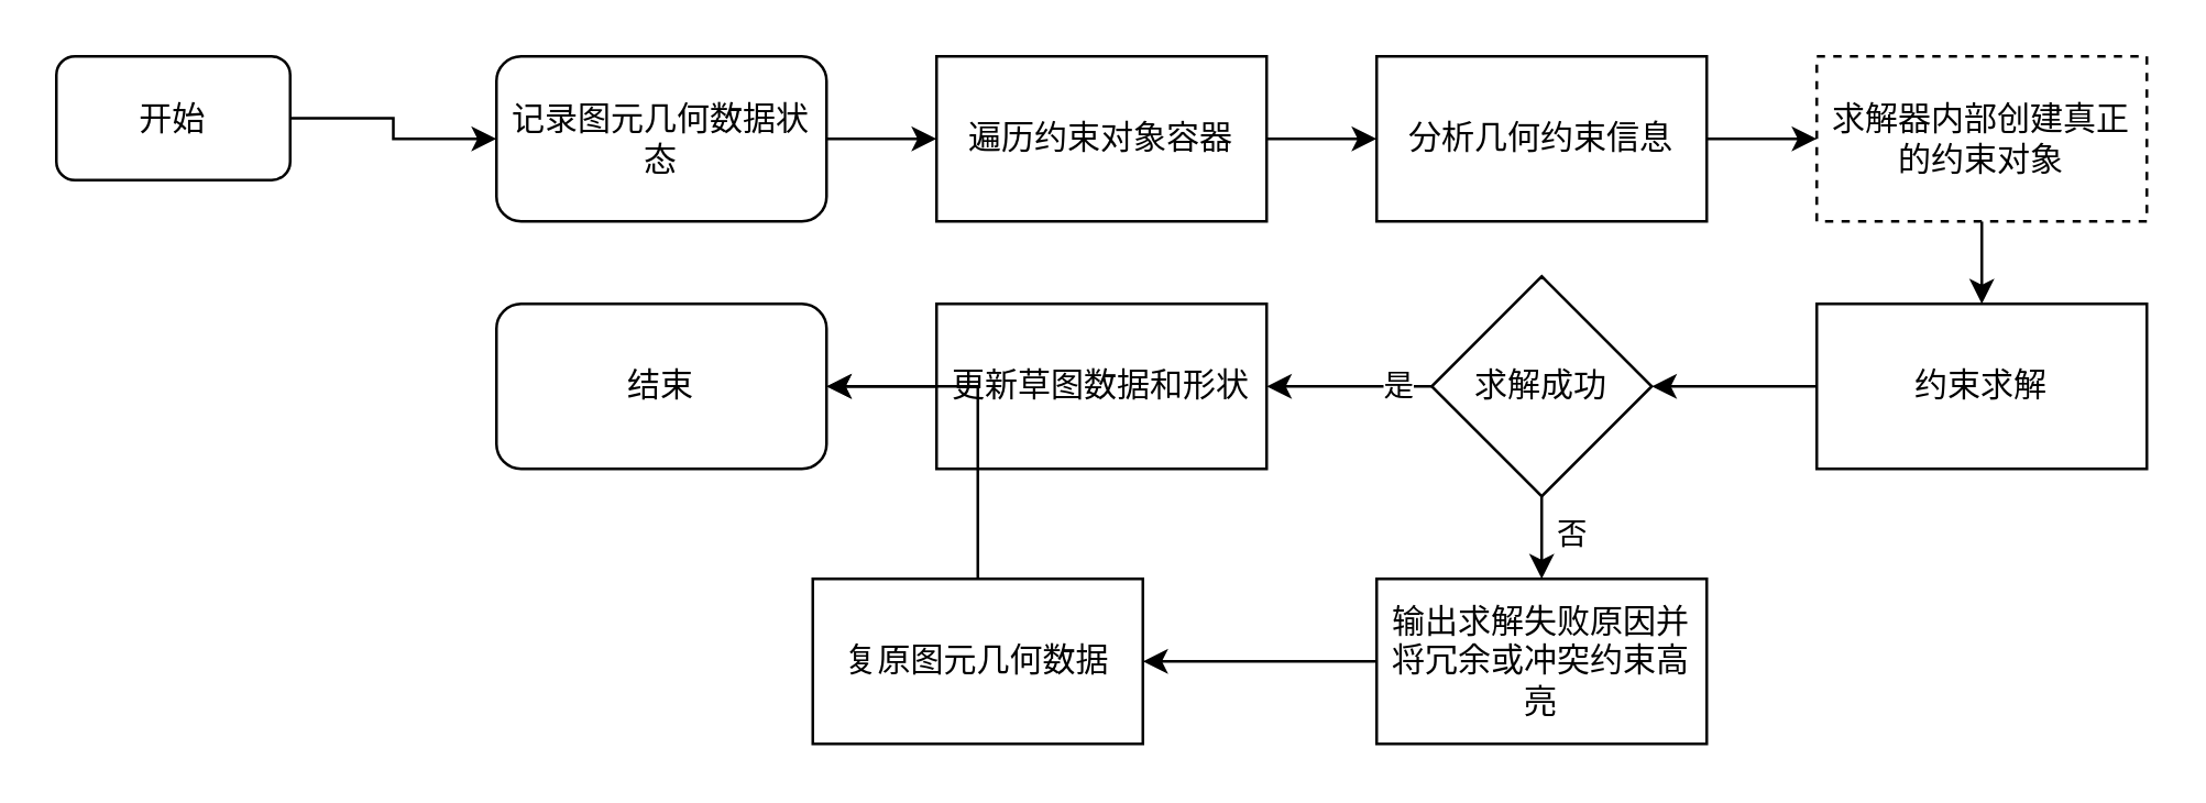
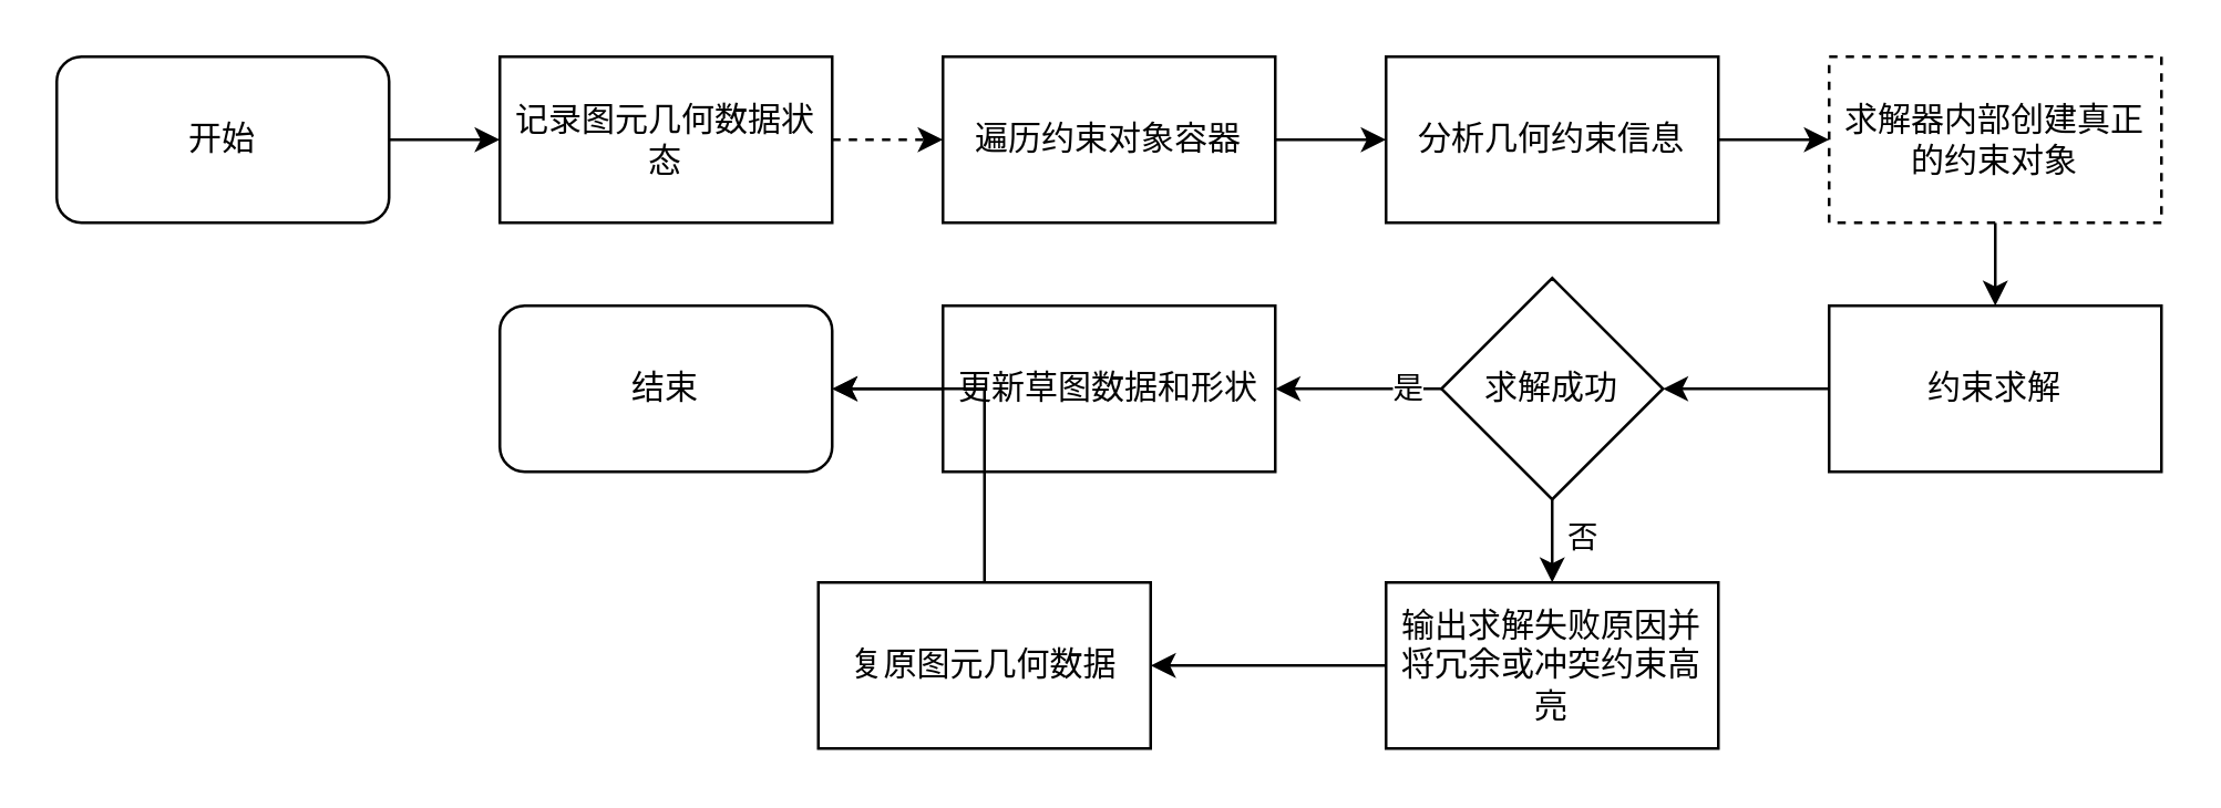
- <mxCell id="3" value="开始" style="rounded=1;whiteSpace=wrap;html=1;" vertex="1" parent="1"><mxGeometry x="20" y="20" width="85" height="45" as="geometry" /></mxCell>
+ <mxCell id="3" value="开始" style="rounded=1;whiteSpace=wrap;html=1;" vertex="1" parent="1"><mxGeometry x="20" y="20" width="120" height="60" as="geometry" /></mxCell>
- <mxCell id="25" value="记录图元几何数据状态" style="whiteSpace=wrap;html=1;rounded=1;" vertex="1" parent="1"><mxGeometry x="180" y="20" width="120" height="60" as="geometry" /></mxCell>
+ <mxCell id="25" value="记录图元几何数据状态" style="rounded=0;whiteSpace=wrap;html=1;" vertex="1" parent="1"><mxGeometry x="180" y="20" width="120" height="60" as="geometry" /></mxCell>
- <mxCell id="24" style="edgeStyle=orthogonalEdgeStyle;rounded=0;orthogonalLoop=1;jettySize=auto;html=1;entryX=0;entryY=0.5;entryDx=0;entryDy=0;" edge="1" parent="1" source="25" target="5"><mxGeometry relative="1" as="geometry" /></mxCell>
+ <mxCell id="24" style="edgeStyle=orthogonalEdgeStyle;rounded=0;orthogonalLoop=1;jettySize=auto;html=1;entryX=0;entryY=0.5;entryDx=0;entryDy=0;dashed=1;" edge="1" parent="1" source="25" target="5"><mxGeometry relative="1" as="geometry" /></mxCell>
